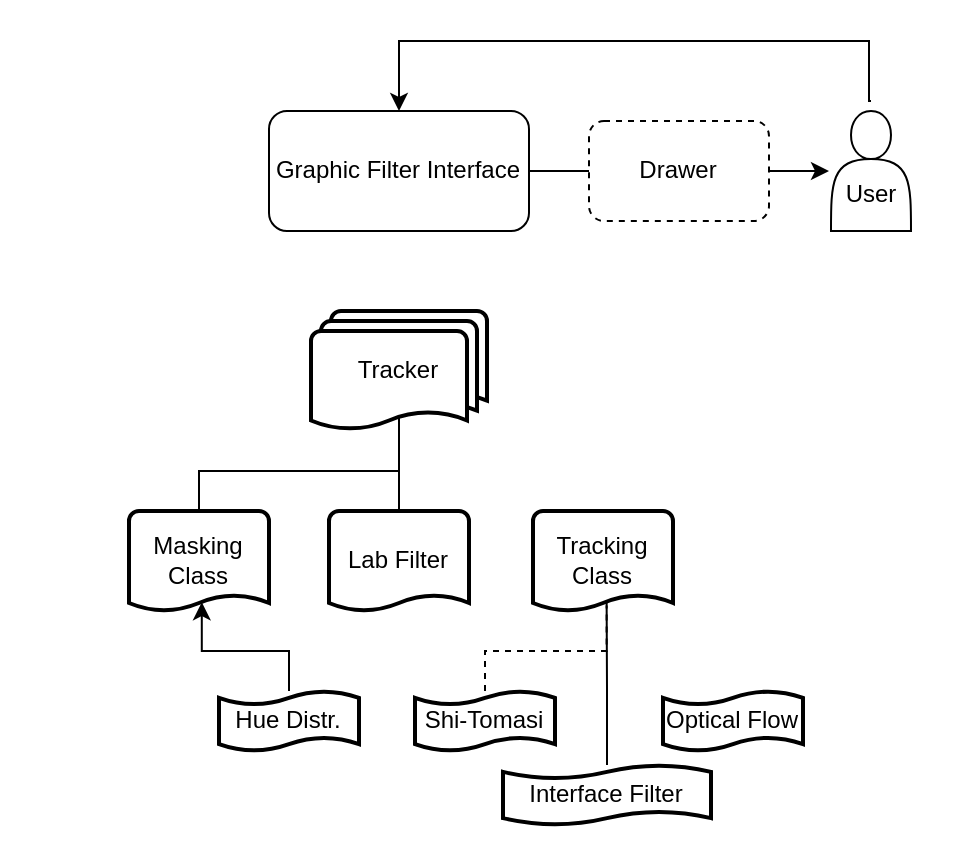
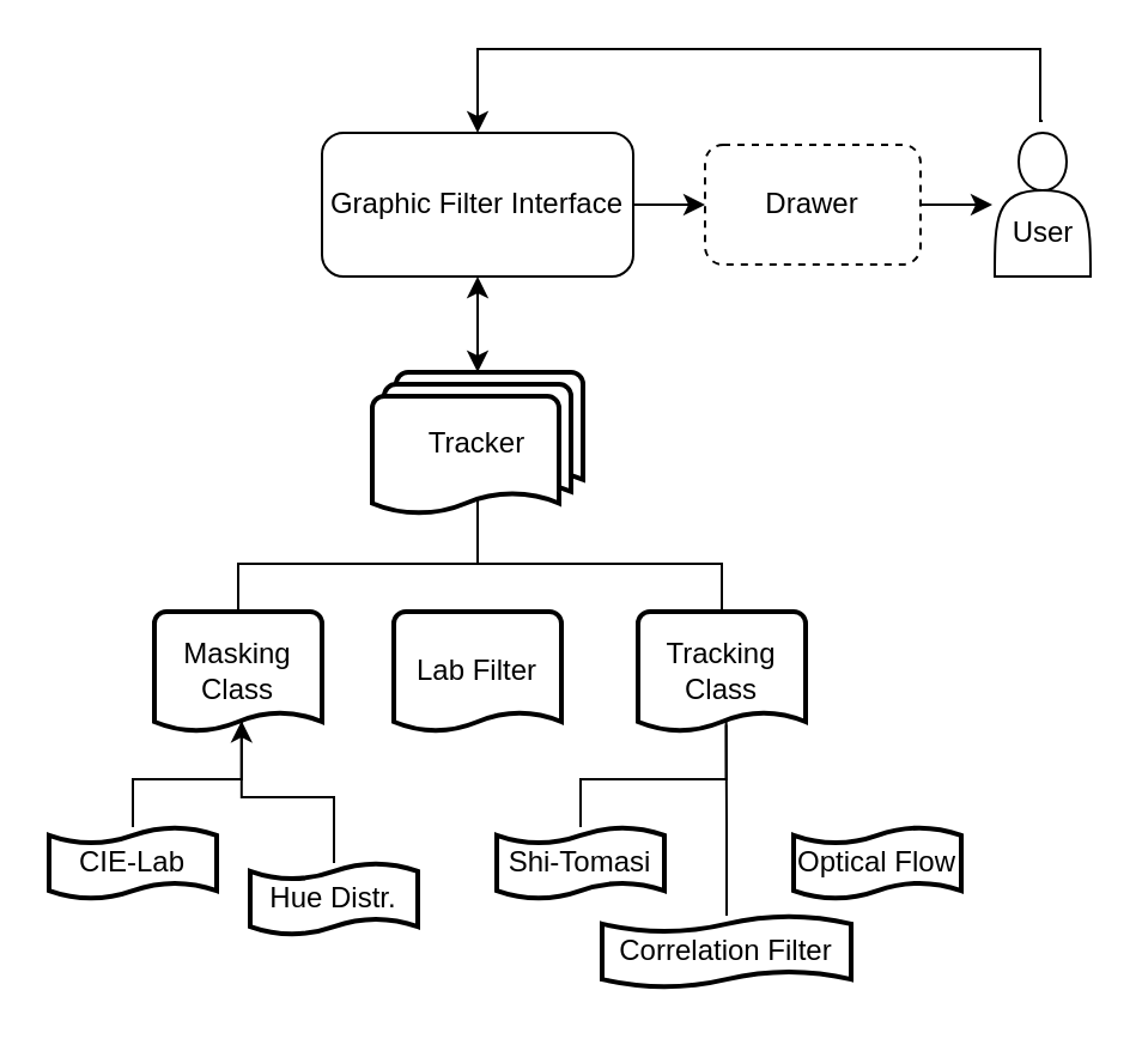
- <mxCell id="2" style="edgeStyle=orthogonalEdgeStyle;rounded=0;orthogonalLoop=1;jettySize=auto;html=1;entryX=0;entryY=0.5;entryDx=0;entryDy=0;endArrow=none;" edge="1" parent="1" source="4" target="6"><mxGeometry relative="1" as="geometry" /></mxCell>
+ <mxCell id="2" style="edgeStyle=orthogonalEdgeStyle;rounded=0;orthogonalLoop=1;jettySize=auto;html=1;entryX=0;entryY=0.5;entryDx=0;entryDy=0;" edge="1" parent="1" source="4" target="6"><mxGeometry relative="1" as="geometry" /></mxCell>
+ <mxCell id="3" style="edgeStyle=orthogonalEdgeStyle;rounded=0;orthogonalLoop=1;jettySize=auto;html=1;exitX=0.5;exitY=1;exitDx=0;exitDy=0;entryX=0.5;entryY=0;entryDx=0;entryDy=0;entryPerimeter=0;startArrow=classic;startFill=1;" edge="1" parent="1" source="4" target="9"><mxGeometry relative="1" as="geometry" /></mxCell>
+ <mxCell id="14" style="edgeStyle=orthogonalEdgeStyle;rounded=0;orthogonalLoop=1;jettySize=auto;html=1;entryX=0.5;entryY=0.88;entryDx=0;entryDy=0;entryPerimeter=0;startArrow=none;startFill=0;endArrow=none;endFill=0;" edge="1" parent="1" source="15" target="9"><mxGeometry relative="1" as="geometry"><Array as="points"><mxPoint x="301" y="235" /><mxPoint x="199" y="235" /></Array></mxGeometry></mxCell>
- <mxCell id="12" style="edgeStyle=orthogonalEdgeStyle;rounded=0;orthogonalLoop=1;jettySize=auto;html=1;exitX=0.5;exitY=0;exitDx=0;exitDy=0;exitPerimeter=0;entryX=0.5;entryY=0.88;entryDx=0;entryDy=0;entryPerimeter=0;startArrow=none;startFill=0;endArrow=none;endFill=0;" edge="1" parent="1" source="13" target="9"><mxGeometry relative="1" as="geometry" /></mxCell>
+ <mxCell id="19" style="edgeStyle=orthogonalEdgeStyle;rounded=0;orthogonalLoop=1;jettySize=auto;html=1;entryX=0.52;entryY=0.912;entryDx=0;entryDy=0;entryPerimeter=0;startArrow=none;startFill=0;endArrow=none;endFill=0;" edge="1" parent="1" source="20" target="11"><mxGeometry relative="1" as="geometry" /></mxCell>
- <mxCell id="16" style="edgeStyle=orthogonalEdgeStyle;rounded=0;orthogonalLoop=1;jettySize=auto;html=1;entryX=0.526;entryY=0.912;entryDx=0;entryDy=0;entryPerimeter=0;startArrow=none;startFill=0;endArrow=none;endFill=0;dashed=1;" edge="1" parent="1" source="17" target="15"><mxGeometry relative="1" as="geometry" /></mxCell>
+ <mxCell id="16" style="edgeStyle=orthogonalEdgeStyle;rounded=0;orthogonalLoop=1;jettySize=auto;html=1;entryX=0.526;entryY=0.912;entryDx=0;entryDy=0;entryPerimeter=0;startArrow=none;startFill=0;endArrow=none;endFill=0;" edge="1" parent="1" source="17" target="15"><mxGeometry relative="1" as="geometry" /></mxCell>
+ <mxCell id="20" value="CIE-Lab" style="shape=tape;html=1;strokeWidth=2;perimeter=parallelogramPerimeter;whiteSpace=wrap;rounded=1;arcSize=12;size=0.23;" vertex="1" parent="1"><mxGeometry x="20" y="345" width="70" height="30" as="geometry" /></mxCell>
- <mxCell id="22" value="Hue Distr." style="shape=tape;html=1;strokeWidth=2;perimeter=parallelogramPerimeter;whiteSpace=wrap;rounded=1;arcSize=12;size=0.23;" vertex="1" parent="1"><mxGeometry x="109" y="345" width="70" height="30" as="geometry" /></mxCell>
+ <mxCell id="22" value="Hue Distr." style="shape=tape;html=1;strokeWidth=2;perimeter=parallelogramPerimeter;whiteSpace=wrap;rounded=1;arcSize=12;size=0.23;" vertex="1" parent="1"><mxGeometry x="104" y="360" width="70" height="30" as="geometry" /></mxCell>
- <mxCell id="24" value="Interface Filter" style="shape=tape;html=1;strokeWidth=2;perimeter=parallelogramPerimeter;whiteSpace=wrap;rounded=1;arcSize=12;size=0.23;" vertex="1" parent="1"><mxGeometry x="251" y="382" width="104" height="30" as="geometry" /></mxCell>
+ <mxCell id="24" value="Correlation Filter" style="shape=tape;html=1;strokeWidth=2;perimeter=parallelogramPerimeter;whiteSpace=wrap;rounded=1;arcSize=12;size=0.23;" vertex="1" parent="1"><mxGeometry x="251" y="382" width="104" height="30" as="geometry" /></mxCell>
